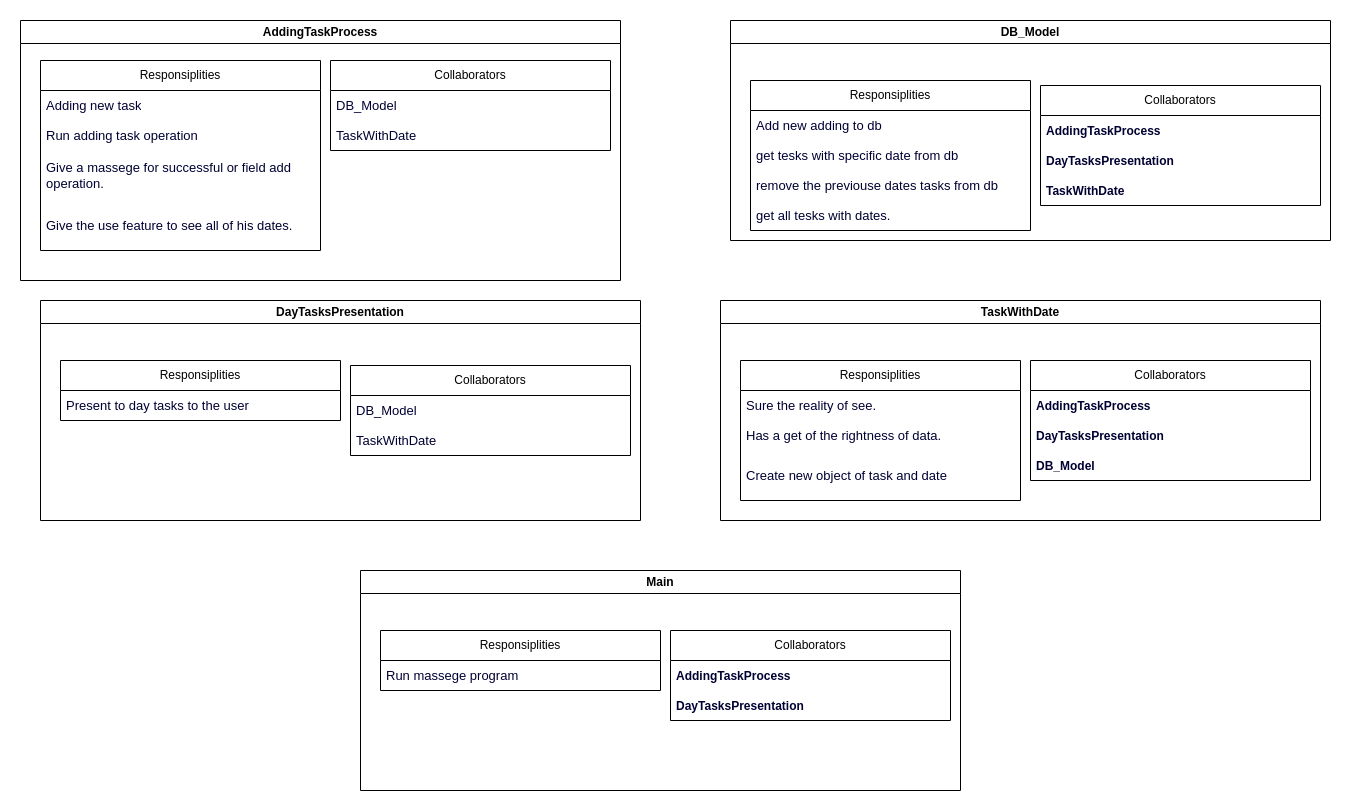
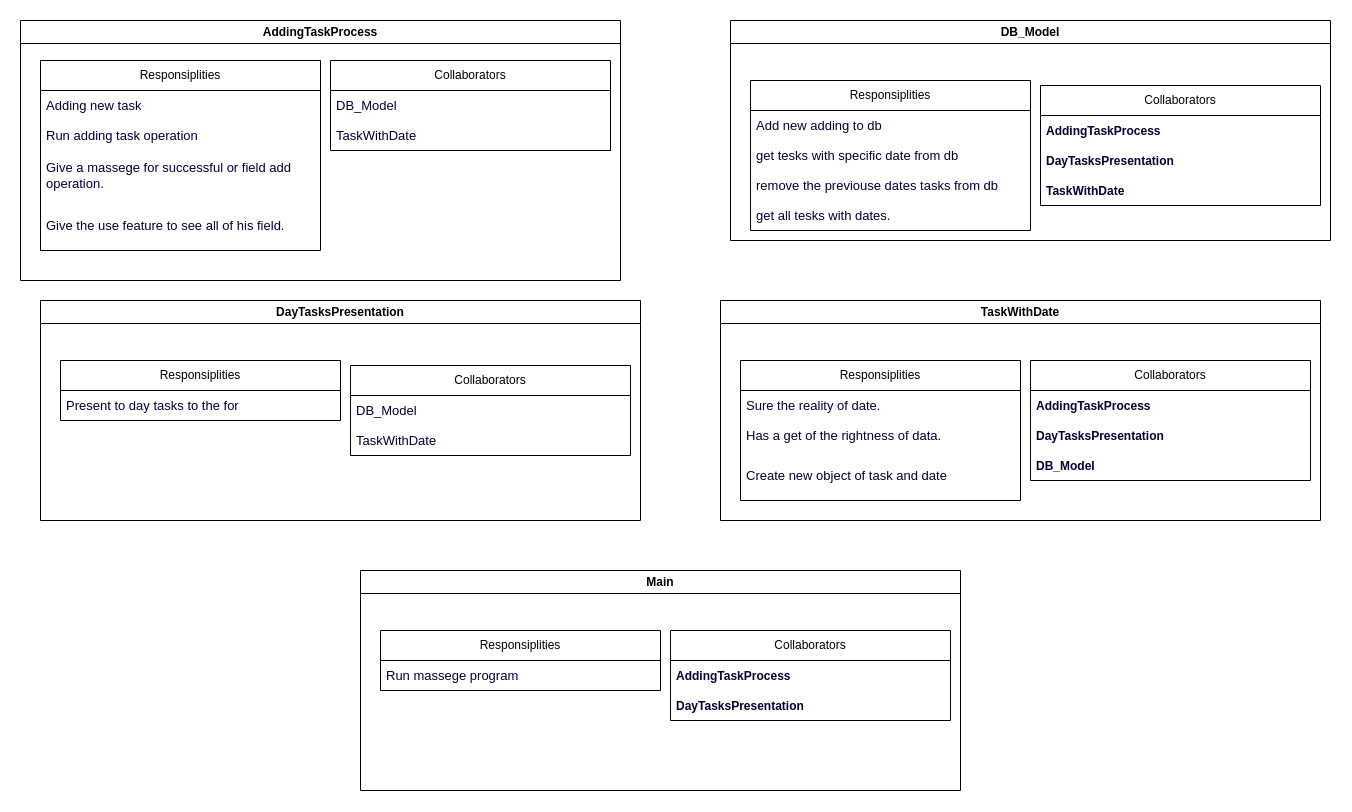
- <mxCell id="7" value="Give the use feature to see all of his dates." style="text;strokeColor=none;fillColor=none;align=left;verticalAlign=middle;spacingLeft=4;spacingRight=4;overflow=hidden;points=[[0,0.5],[1,0.5]];portConstraint=eastwest;rotatable=0;whiteSpace=wrap;html=1;fontColor=#000033;fontSize=13;" vertex="1" parent="3"><mxGeometry y="140" width="280" height="50" as="geometry" /></mxCell>
+ <mxCell id="7" value="Give the use feature to see all of his field." style="text;strokeColor=none;fillColor=none;align=left;verticalAlign=middle;spacingLeft=4;spacingRight=4;overflow=hidden;points=[[0,0.5],[1,0.5]];portConstraint=eastwest;rotatable=0;whiteSpace=wrap;html=1;fontColor=#000033;fontSize=13;" vertex="1" parent="3"><mxGeometry y="140" width="280" height="50" as="geometry" /></mxCell>
- <mxCell id="13" value="Present to day tasks to the user" style="text;strokeColor=none;fillColor=none;align=left;verticalAlign=middle;spacingLeft=4;spacingRight=4;overflow=hidden;points=[[0,0.5],[1,0.5]];portConstraint=eastwest;rotatable=0;whiteSpace=wrap;html=1;fontColor=#000033;fontSize=13;" parent="12" vertex="1"><mxGeometry y="30" width="280" height="30" as="geometry" /></mxCell>
+ <mxCell id="13" value="Present to day tasks to the for" style="text;strokeColor=none;fillColor=none;align=left;verticalAlign=middle;spacingLeft=4;spacingRight=4;overflow=hidden;points=[[0,0.5],[1,0.5]];portConstraint=eastwest;rotatable=0;whiteSpace=wrap;html=1;fontColor=#000033;fontSize=13;" parent="12" vertex="1"><mxGeometry y="30" width="280" height="30" as="geometry" /></mxCell>
- <mxCell id="29" value="Sure the reality of see." style="text;strokeColor=none;fillColor=none;align=left;verticalAlign=middle;spacingLeft=4;spacingRight=4;overflow=hidden;points=[[0,0.5],[1,0.5]];portConstraint=eastwest;rotatable=0;whiteSpace=wrap;html=1;fontColor=#000033;fontSize=13;" parent="28" vertex="1"><mxGeometry y="30" width="280" height="30" as="geometry" /></mxCell>
+ <mxCell id="29" value="Sure the reality of date." style="text;strokeColor=none;fillColor=none;align=left;verticalAlign=middle;spacingLeft=4;spacingRight=4;overflow=hidden;points=[[0,0.5],[1,0.5]];portConstraint=eastwest;rotatable=0;whiteSpace=wrap;html=1;fontColor=#000033;fontSize=13;" parent="28" vertex="1"><mxGeometry y="30" width="280" height="30" as="geometry" /></mxCell>
